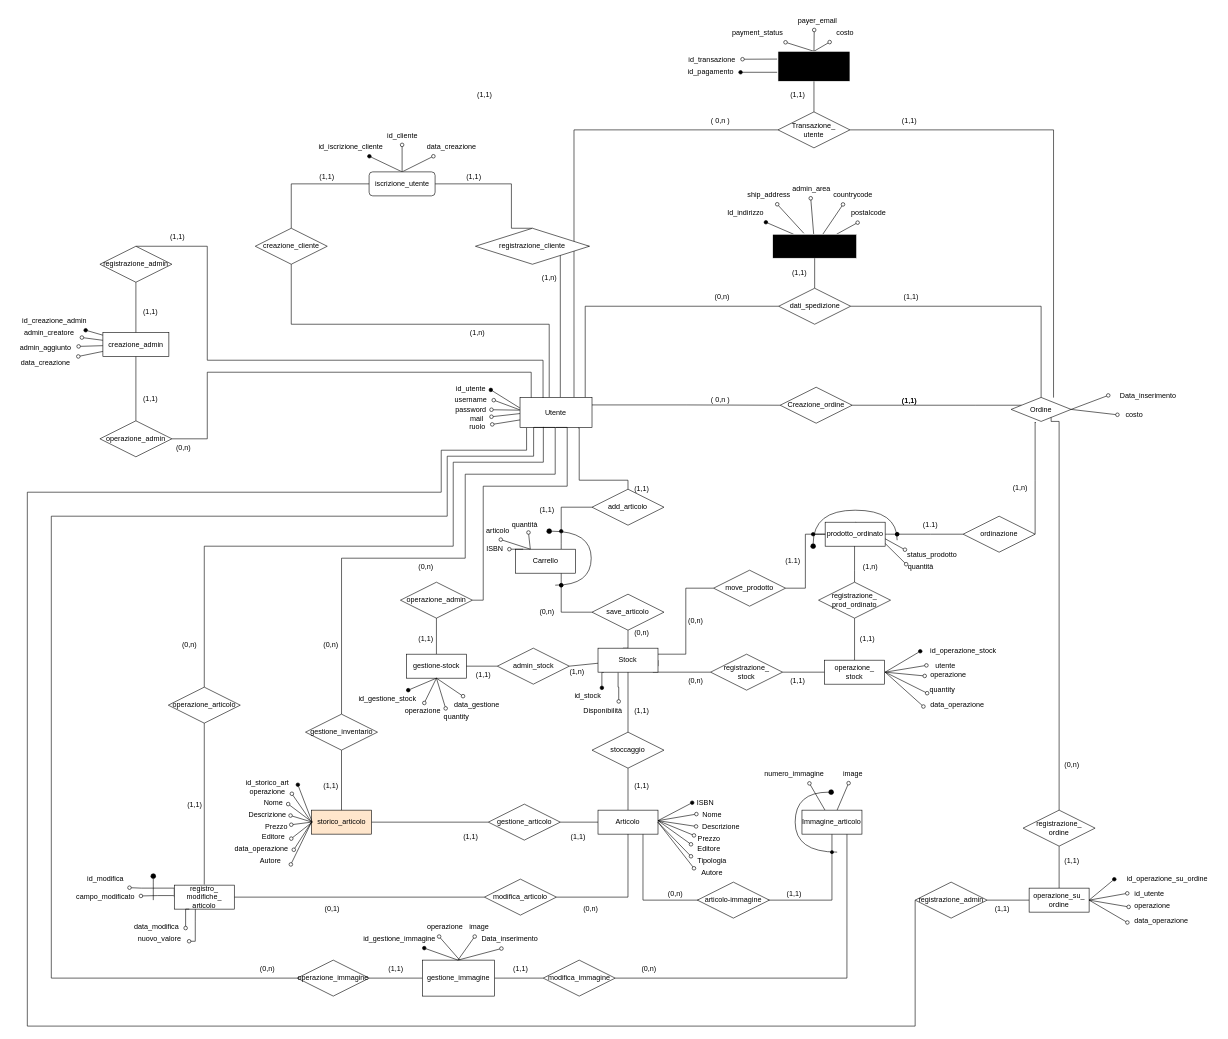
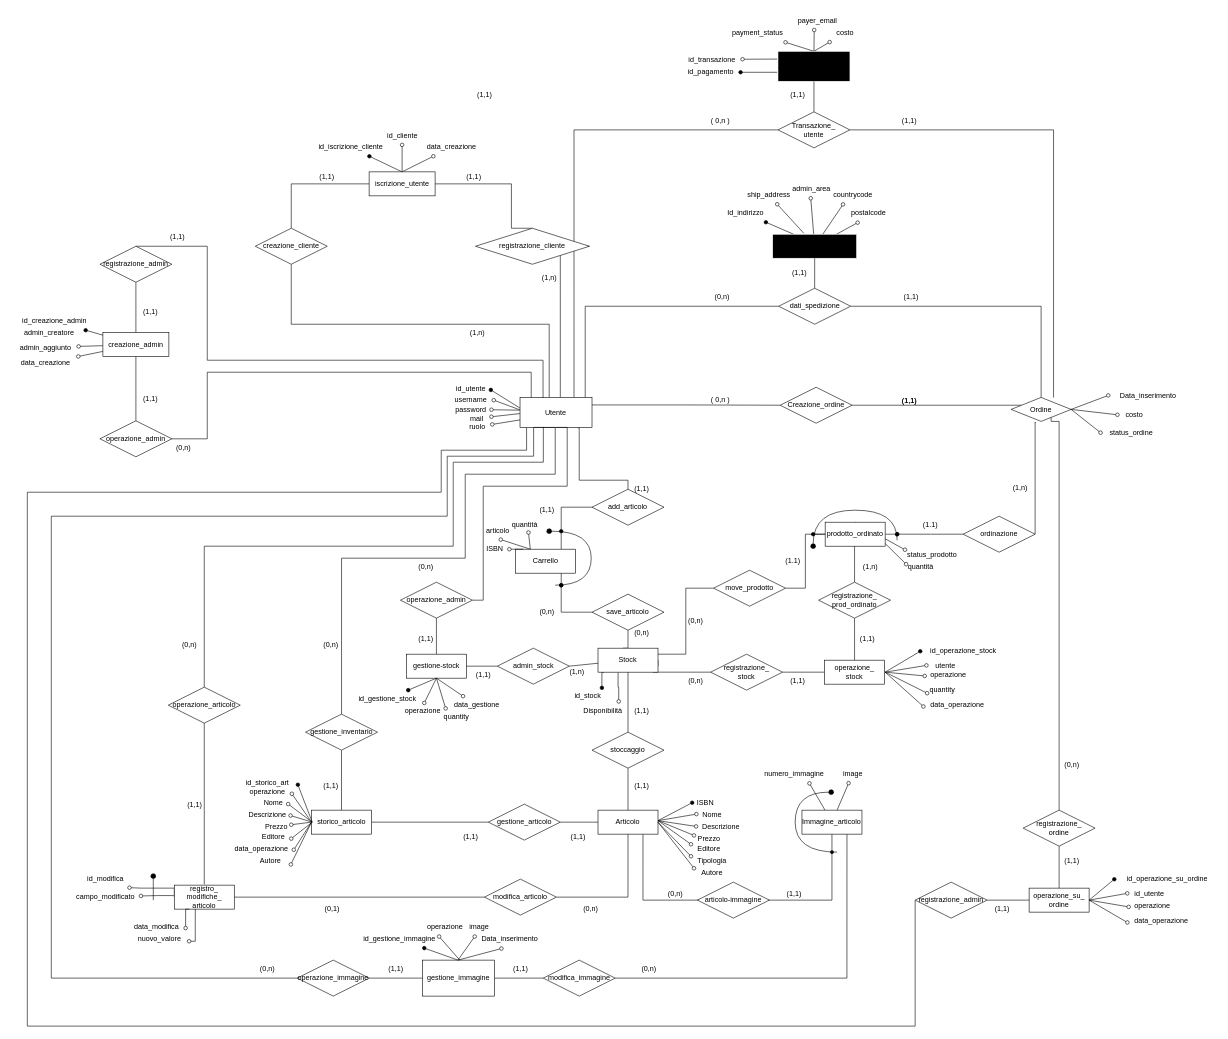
- <mxCell id="264" value="iscrizione_utente" style="whiteSpace=wrap;html=1;align=center;rounded=1;" parent="1" vertex="1"><mxGeometry x="614.77" y="286" width="110" height="40" as="geometry" /></mxCell>
+ <mxCell id="264" value="iscrizione_utente" style="whiteSpace=wrap;html=1;align=center;" parent="1" vertex="1"><mxGeometry x="614.77" y="286" width="110" height="40" as="geometry" /></mxCell>
- <mxCell id="207" style="rounded=0;jumpStyle=none;orthogonalLoop=1;jettySize=auto;html=1;startArrow=none;startFill=0;endArrow=oval;endFill=0;" parent="1" source="210" target="230" edge="1"><mxGeometry relative="1" as="geometry" /></mxCell>
+ <mxCell id="5" style="edgeStyle=none;rounded=0;orthogonalLoop=1;jettySize=auto;html=1;entryX=-0.009;entryY=0.493;entryDx=0;entryDy=0;entryPerimeter=0;startArrow=none;startFill=0;endArrow=oval;endFill=0;exitX=1;exitY=0.5;exitDx=0;exitDy=0;" parent="1" source="7" target="39" edge="1"><mxGeometry relative="1" as="geometry" /></mxCell>
+ <mxCell id="39" value="status_ordine" style="text;html=1;align=center;verticalAlign=middle;resizable=0;points=[];autosize=1;strokeColor=none;fillColor=none;" parent="1" vertex="1"><mxGeometry x="1835" y="706" width="100" height="30" as="geometry" /></mxCell>
- <mxCell id="157" value="storico_articolo" style="whiteSpace=wrap;html=1;align=center;fillColor=#ffe6cc;" parent="1" vertex="1"><mxGeometry x="518.75" y="1350" width="100" height="40" as="geometry" /></mxCell>
+ <mxCell id="157" value="storico_articolo" style="whiteSpace=wrap;html=1;align=center;" parent="1" vertex="1"><mxGeometry x="518.75" y="1350" width="100" height="40" as="geometry" /></mxCell>
